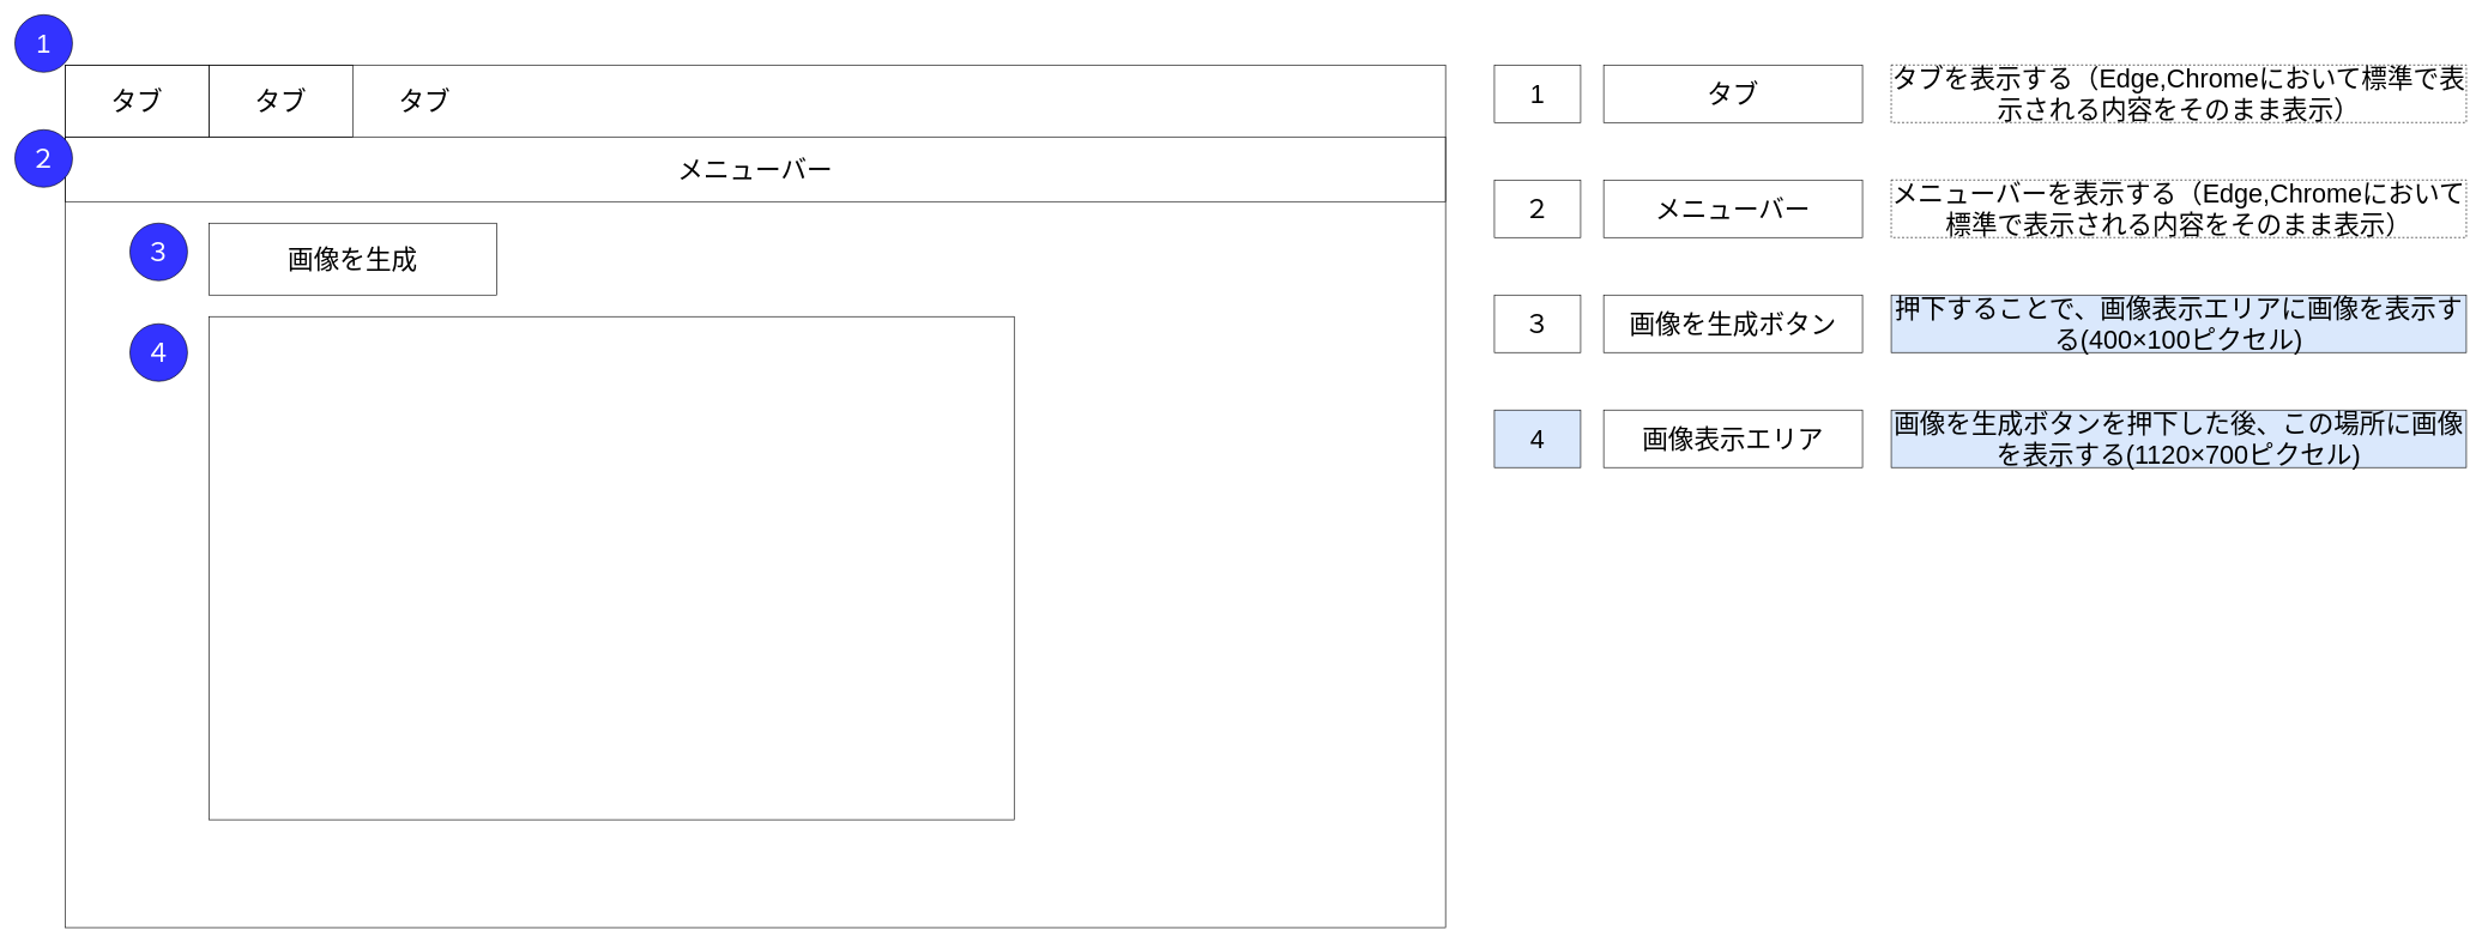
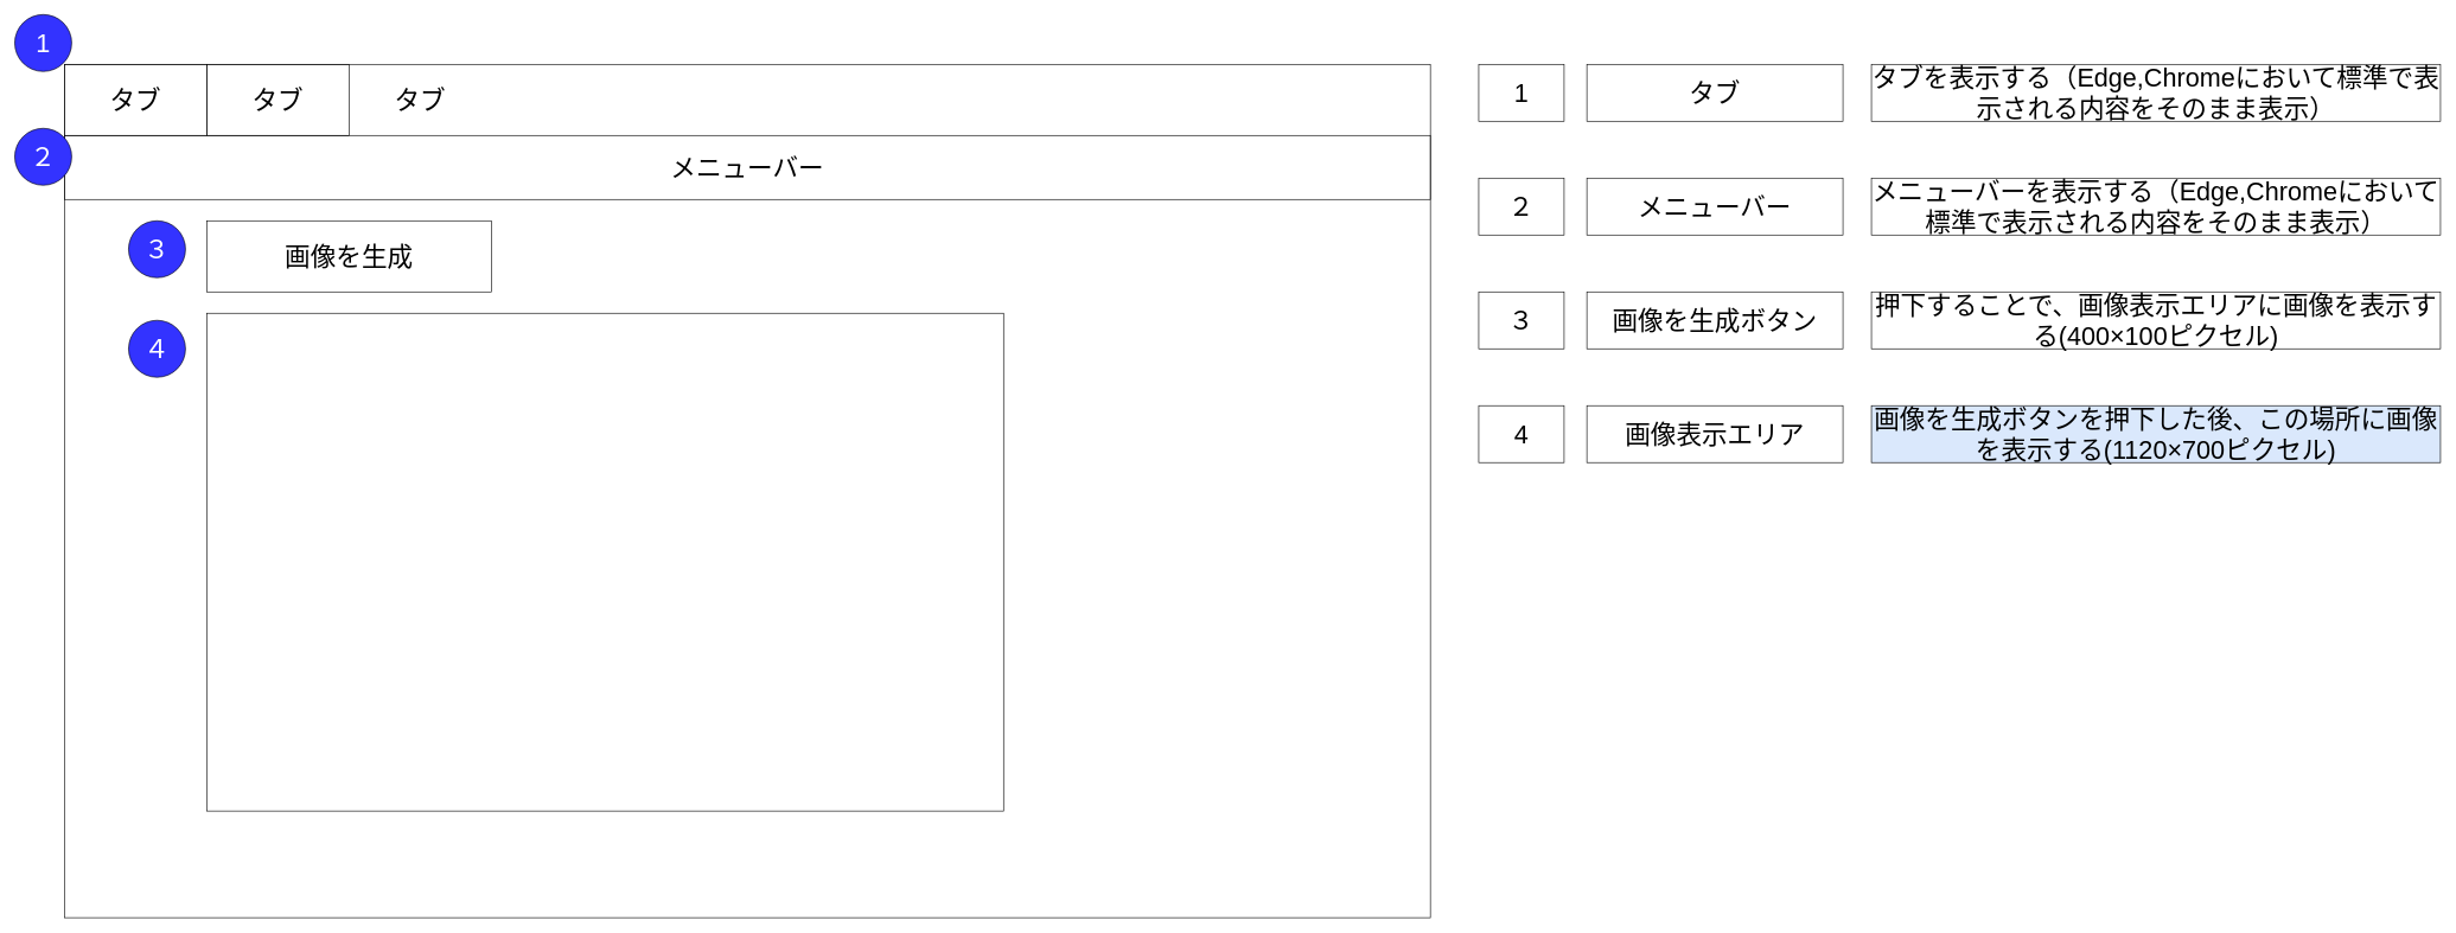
- <mxCell id="15" value="&lt;span style=&quot;font-size: 36px;&quot;&gt;タブを表示する（Edge,Chromeにおいて標準で表示される内容をそのまま表示）&lt;/span&gt;" style="rounded=0;whiteSpace=wrap;html=1;dashed=1;" parent="1" vertex="1"><mxGeometry x="2630" y="90" width="800" height="80" as="geometry" /></mxCell>
+ <mxCell id="15" value="&lt;span style=&quot;font-size: 36px;&quot;&gt;タブを表示する（Edge,Chromeにおいて標準で表示される内容をそのまま表示）&lt;/span&gt;" style="rounded=0;whiteSpace=wrap;html=1;" parent="1" vertex="1"><mxGeometry x="2630" y="90" width="800" height="80" as="geometry" /></mxCell>
- <mxCell id="18" value="&lt;span style=&quot;font-size: 36px;&quot;&gt;メニューバーを表示する（Edge,Chromeにおいて標準で表示される内容をそのまま表示）&lt;/span&gt;&lt;span style=&quot;font-size: 36px;&quot;&gt;&lt;br&gt;&lt;/span&gt;" style="rounded=0;whiteSpace=wrap;html=1;dashed=1;" parent="1" vertex="1"><mxGeometry x="2630" y="250" width="800" height="80" as="geometry" /></mxCell>
+ <mxCell id="18" value="&lt;span style=&quot;font-size: 36px;&quot;&gt;メニューバーを表示する（Edge,Chromeにおいて標準で表示される内容をそのまま表示）&lt;/span&gt;&lt;span style=&quot;font-size: 36px;&quot;&gt;&lt;br&gt;&lt;/span&gt;" style="rounded=0;whiteSpace=wrap;html=1;" parent="1" vertex="1"><mxGeometry x="2630" y="250" width="800" height="80" as="geometry" /></mxCell>
- <mxCell id="21" value="&lt;span style=&quot;font-size: 36px;&quot;&gt;押下することで、画像表示エリアに画像を表示する(400×100ピクセル)&lt;br&gt;&lt;/span&gt;" style="rounded=0;whiteSpace=wrap;html=1;fillColor=#dae8fc;" parent="1" vertex="1"><mxGeometry x="2630" y="410" width="800" height="80" as="geometry" /></mxCell>
+ <mxCell id="21" value="&lt;span style=&quot;font-size: 36px;&quot;&gt;押下することで、画像表示エリアに画像を表示する(400×100ピクセル)&lt;br&gt;&lt;/span&gt;" style="rounded=0;whiteSpace=wrap;html=1;" parent="1" vertex="1"><mxGeometry x="2630" y="410" width="800" height="80" as="geometry" /></mxCell>
- <mxCell id="23" value="&lt;font style=&quot;font-size: 36px;&quot;&gt;4&lt;/font&gt;" style="rounded=0;whiteSpace=wrap;html=1;fillColor=#dae8fc;" parent="1" vertex="1"><mxGeometry x="2078" y="570" width="120" height="80" as="geometry" /></mxCell>
+ <mxCell id="23" value="&lt;font style=&quot;font-size: 36px;&quot;&gt;4&lt;/font&gt;" style="rounded=0;whiteSpace=wrap;html=1;" parent="1" vertex="1"><mxGeometry x="2078" y="570" width="120" height="80" as="geometry" /></mxCell>
